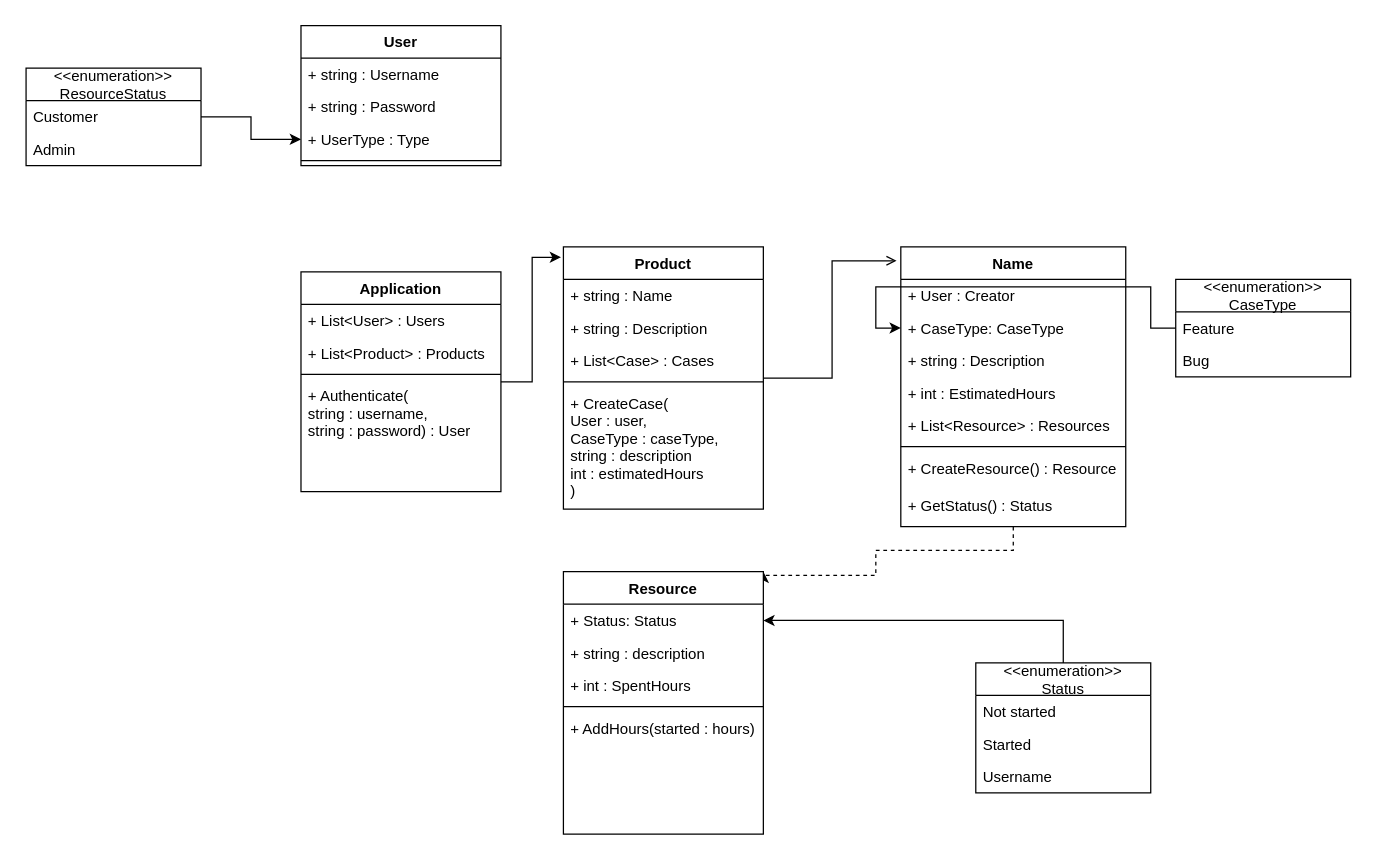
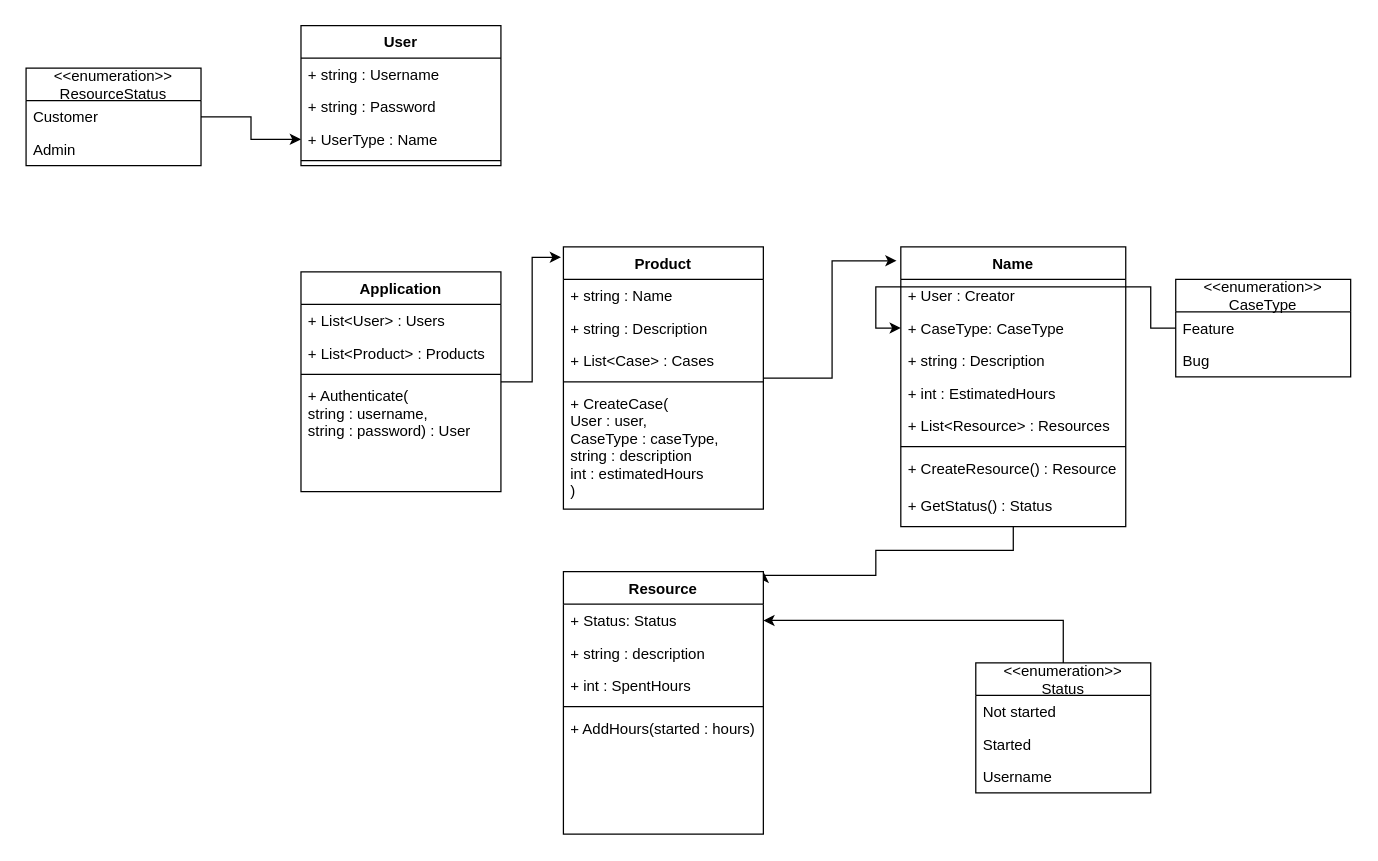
- <mxCell id="43" value="+ UserType : Type" style="text;strokeColor=none;fillColor=none;align=left;verticalAlign=top;spacingLeft=4;spacingRight=4;overflow=hidden;rotatable=0;points=[[0,0.5],[1,0.5]];portConstraint=eastwest;fontStyle=0" vertex="1" parent="40"><mxGeometry y="78" width="160" height="26" as="geometry" /></mxCell>
+ <mxCell id="43" value="+ UserType : Name" style="text;strokeColor=none;fillColor=none;align=left;verticalAlign=top;spacingLeft=4;spacingRight=4;overflow=hidden;rotatable=0;points=[[0,0.5],[1,0.5]];portConstraint=eastwest;fontStyle=0" vertex="1" parent="40"><mxGeometry y="78" width="160" height="26" as="geometry" /></mxCell>
- <mxCell id="8" style="edgeStyle=orthogonalEdgeStyle;rounded=0;orthogonalLoop=1;jettySize=auto;html=1;entryX=-0.019;entryY=0.05;entryDx=0;entryDy=0;entryPerimeter=0;endArrow=open;" edge="1" parent="1" source="9" target="16"><mxGeometry relative="1" as="geometry" /></mxCell>
+ <mxCell id="8" style="edgeStyle=orthogonalEdgeStyle;rounded=0;orthogonalLoop=1;jettySize=auto;html=1;entryX=-0.019;entryY=0.05;entryDx=0;entryDy=0;entryPerimeter=0;" edge="1" parent="1" source="9" target="16"><mxGeometry relative="1" as="geometry" /></mxCell>
- <mxCell id="15" style="edgeStyle=orthogonalEdgeStyle;rounded=0;orthogonalLoop=1;jettySize=auto;html=1;entryX=1;entryY=0;entryDx=0;entryDy=0;dashed=1;" edge="1" parent="1" source="16" target="29"><mxGeometry relative="1" as="geometry"><mxPoint x="660" y="460" as="targetPoint" /><Array as="points"><mxPoint x="810" y="440" /><mxPoint x="700" y="440" /><mxPoint x="700" y="460" /><mxPoint x="610" y="460" /></Array></mxGeometry></mxCell>
+ <mxCell id="15" style="edgeStyle=orthogonalEdgeStyle;rounded=0;orthogonalLoop=1;jettySize=auto;html=1;entryX=1;entryY=0;entryDx=0;entryDy=0;" edge="1" parent="1" source="16" target="29"><mxGeometry relative="1" as="geometry"><mxPoint x="660" y="460" as="targetPoint" /><Array as="points"><mxPoint x="810" y="440" /><mxPoint x="700" y="440" /><mxPoint x="700" y="460" /><mxPoint x="610" y="460" /></Array></mxGeometry></mxCell>
